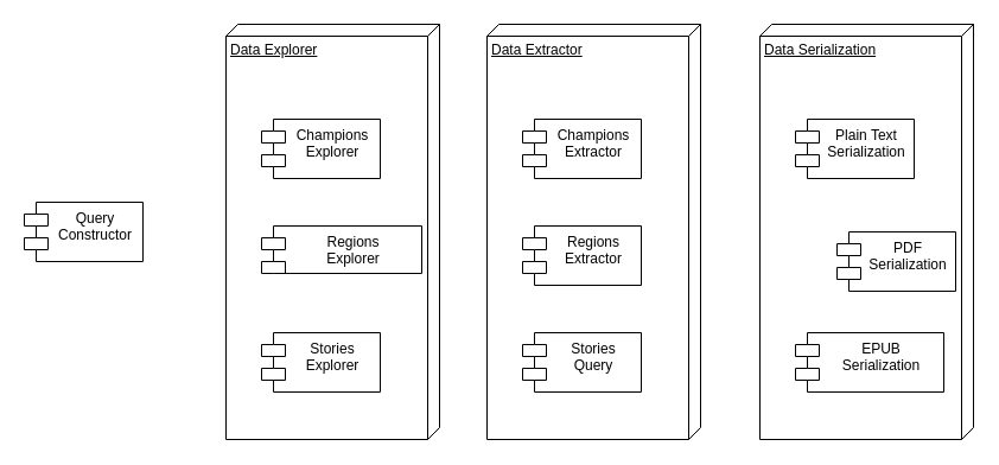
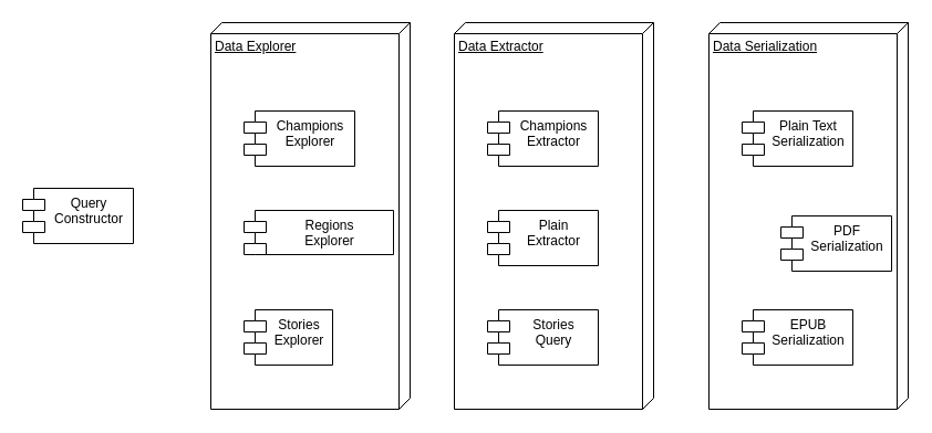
- <mxCell id="9" value="Regions&#10;Extractor" style="shape=module;align=left;spacingLeft=20;align=center;verticalAlign=top;" vertex="1" parent="1"><mxGeometry x="440" y="190" width="100" height="50" as="geometry" /></mxCell>
+ <mxCell id="9" value="Plain&#10;Extractor" style="shape=module;align=left;spacingLeft=20;align=center;verticalAlign=top;" vertex="1" parent="1"><mxGeometry x="440" y="190" width="100" height="50" as="geometry" /></mxCell>
- <mxCell id="7" value="Stories&#10;Explorer" style="shape=module;align=left;spacingLeft=20;align=center;verticalAlign=top;" vertex="1" parent="1"><mxGeometry x="220" y="280" width="100" height="50" as="geometry" /></mxCell>
+ <mxCell id="7" value="Stories&#10;Explorer" style="shape=module;align=left;spacingLeft=20;align=center;verticalAlign=top;" vertex="1" parent="1"><mxGeometry x="220" y="280" width="80" height="50" as="geometry" /></mxCell>
- <mxCell id="14" value="EPUB&#10;Serialization" style="shape=module;align=left;spacingLeft=20;align=center;verticalAlign=top;" vertex="1" parent="1"><mxGeometry x="670" y="280" width="125" height="50" as="geometry" /></mxCell>
+ <mxCell id="14" value="EPUB&#10;Serialization" style="shape=module;align=left;spacingLeft=20;align=center;verticalAlign=top;" vertex="1" parent="1"><mxGeometry x="670" y="280" width="100" height="50" as="geometry" /></mxCell>
